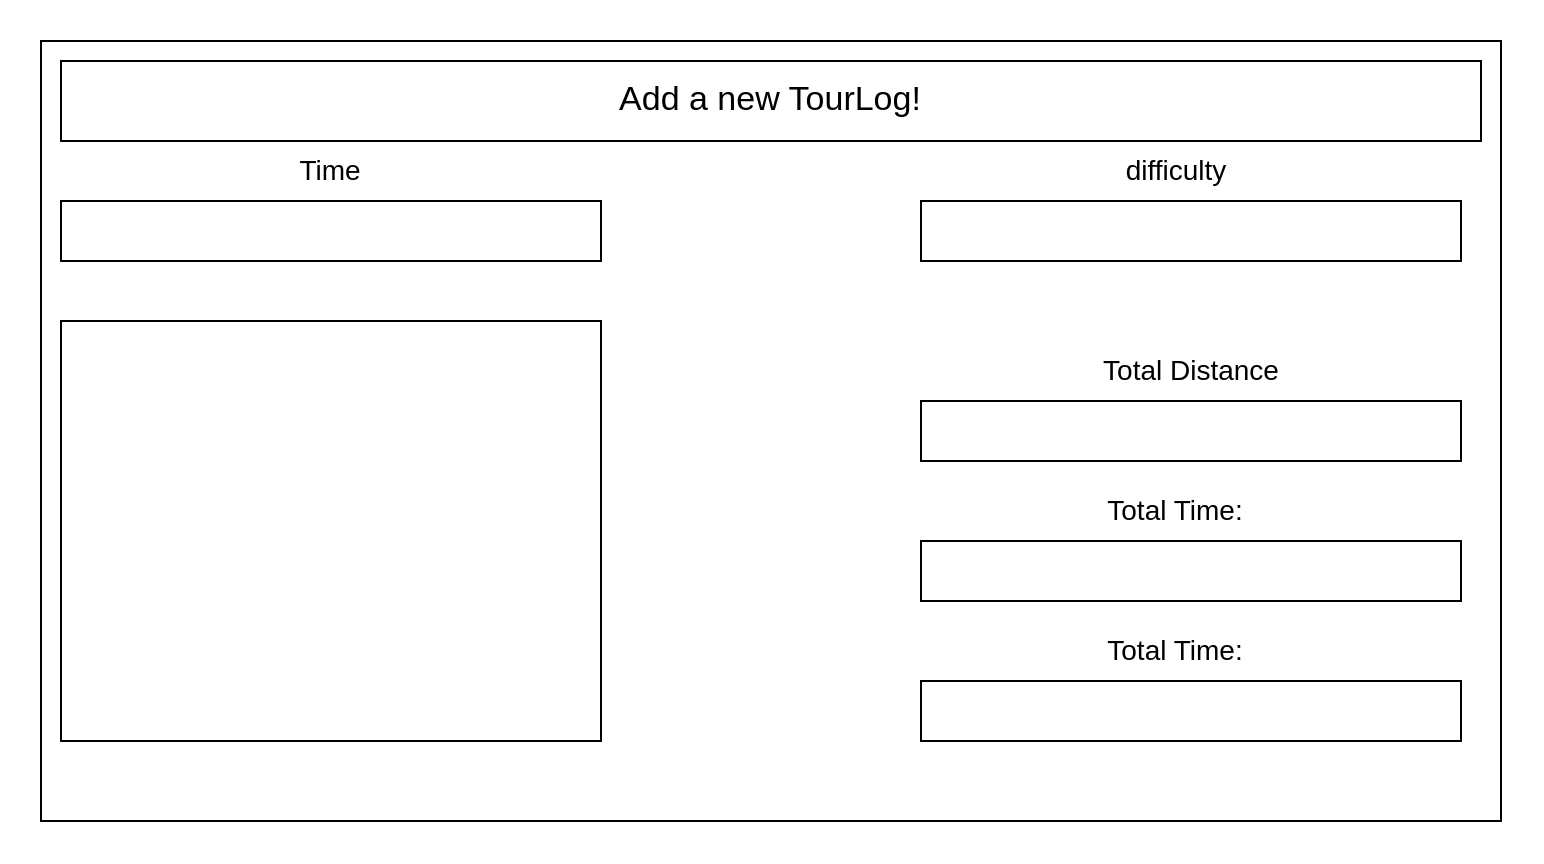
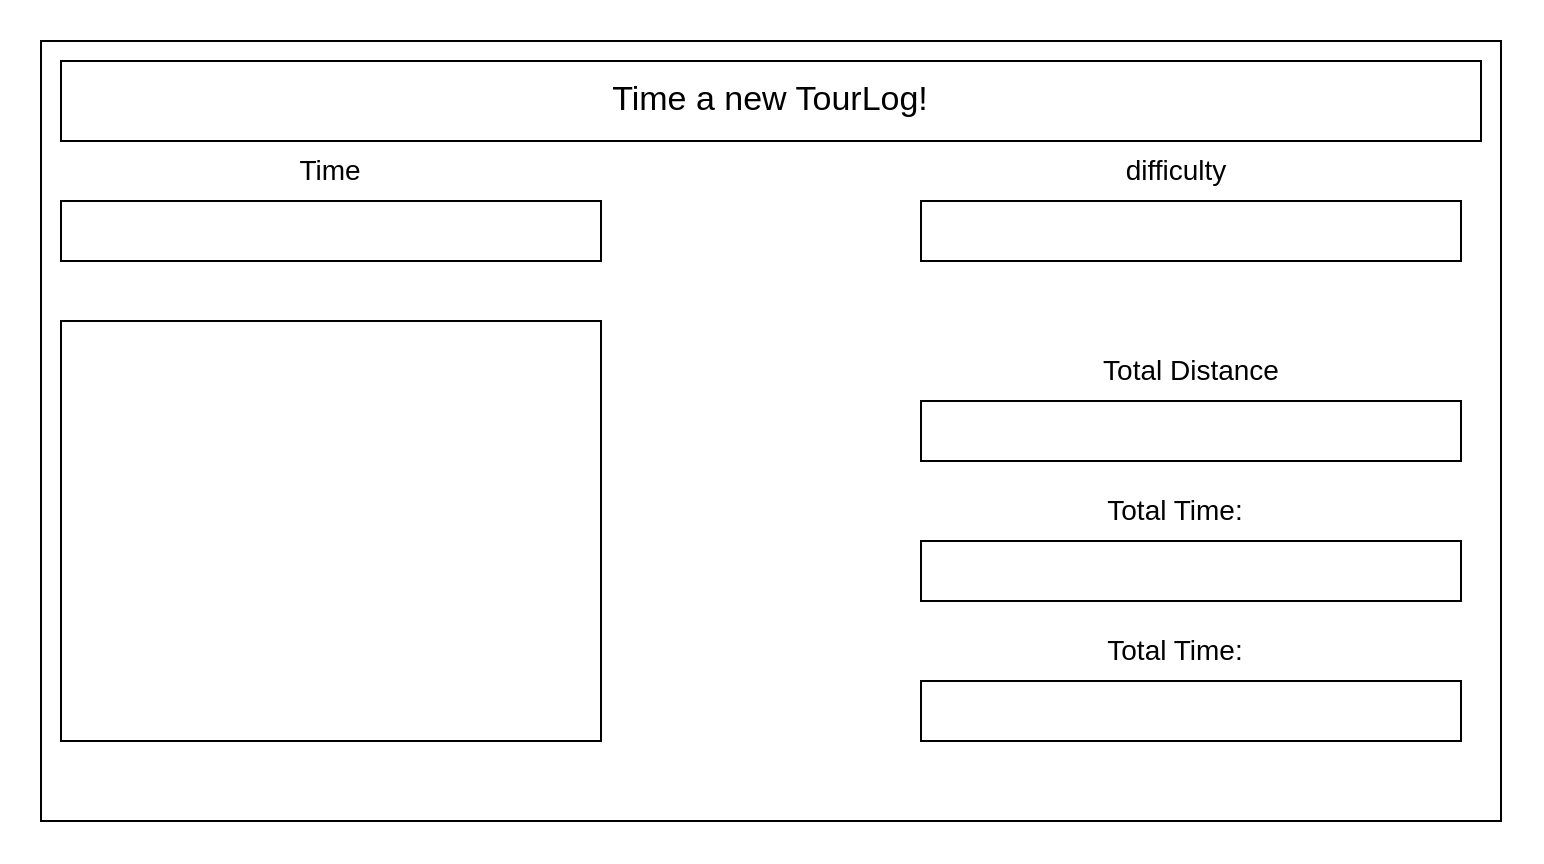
- <mxCell id="4" value="&lt;font style=&quot;font-size: 17px;&quot;&gt;Add a new TourLog!&lt;/font&gt;" style="text;html=1;align=center;verticalAlign=middle;whiteSpace=wrap;rounded=0;" parent="1" vertex="1"><mxGeometry x="135" y="35" width="500" height="30" as="geometry" /></mxCell>
+ <mxCell id="4" value="&lt;font style=&quot;font-size: 17px;&quot;&gt;Time a new TourLog!&lt;/font&gt;" style="text;html=1;align=center;verticalAlign=middle;whiteSpace=wrap;rounded=0;" parent="1" vertex="1"><mxGeometry x="135" y="35" width="500" height="30" as="geometry" /></mxCell>
